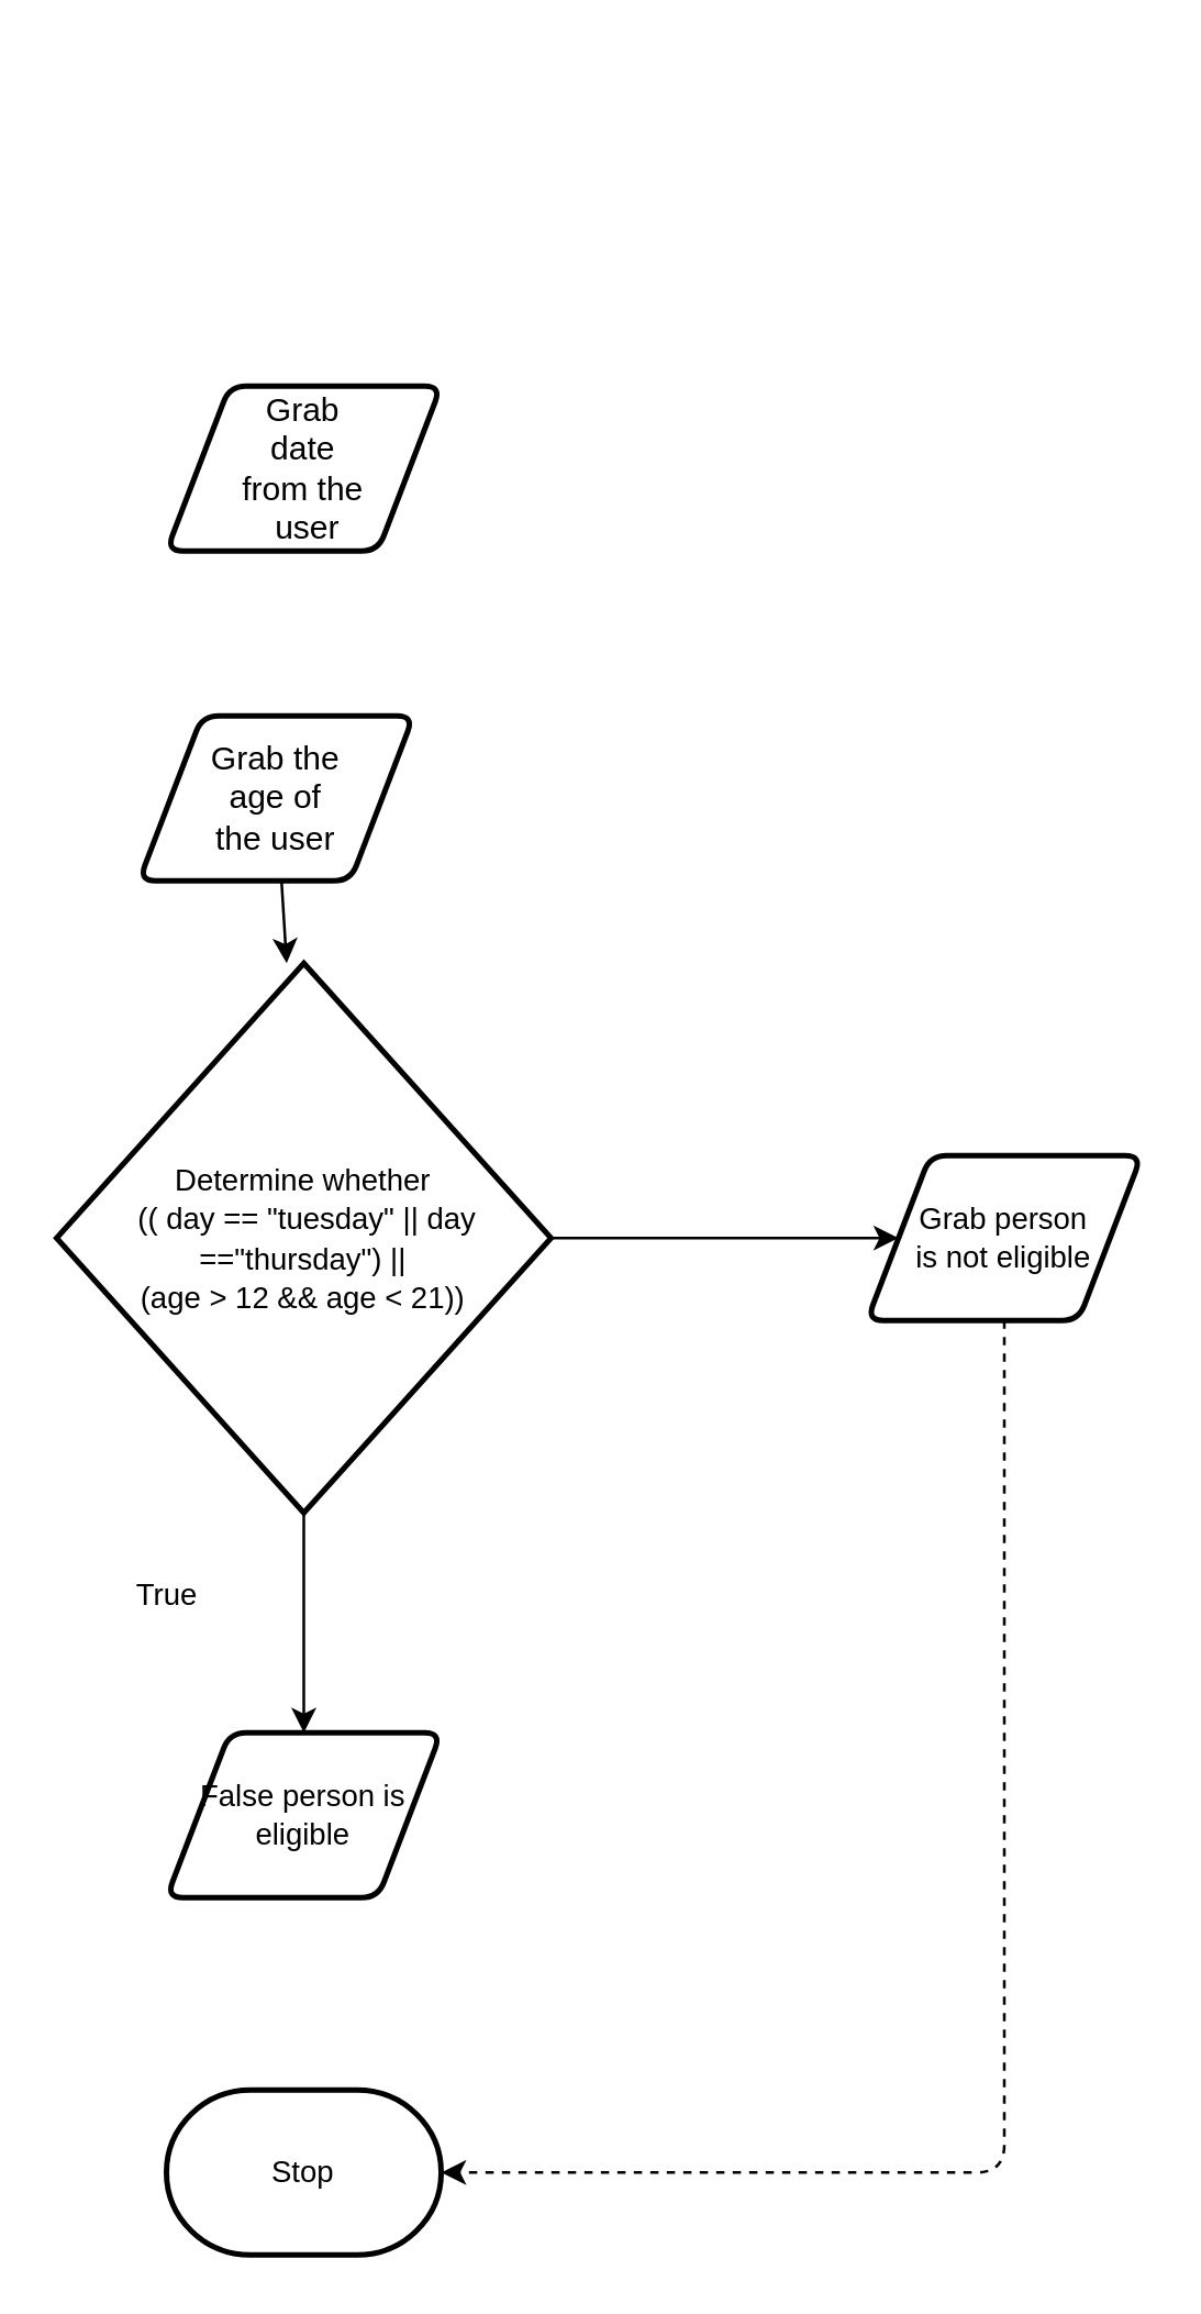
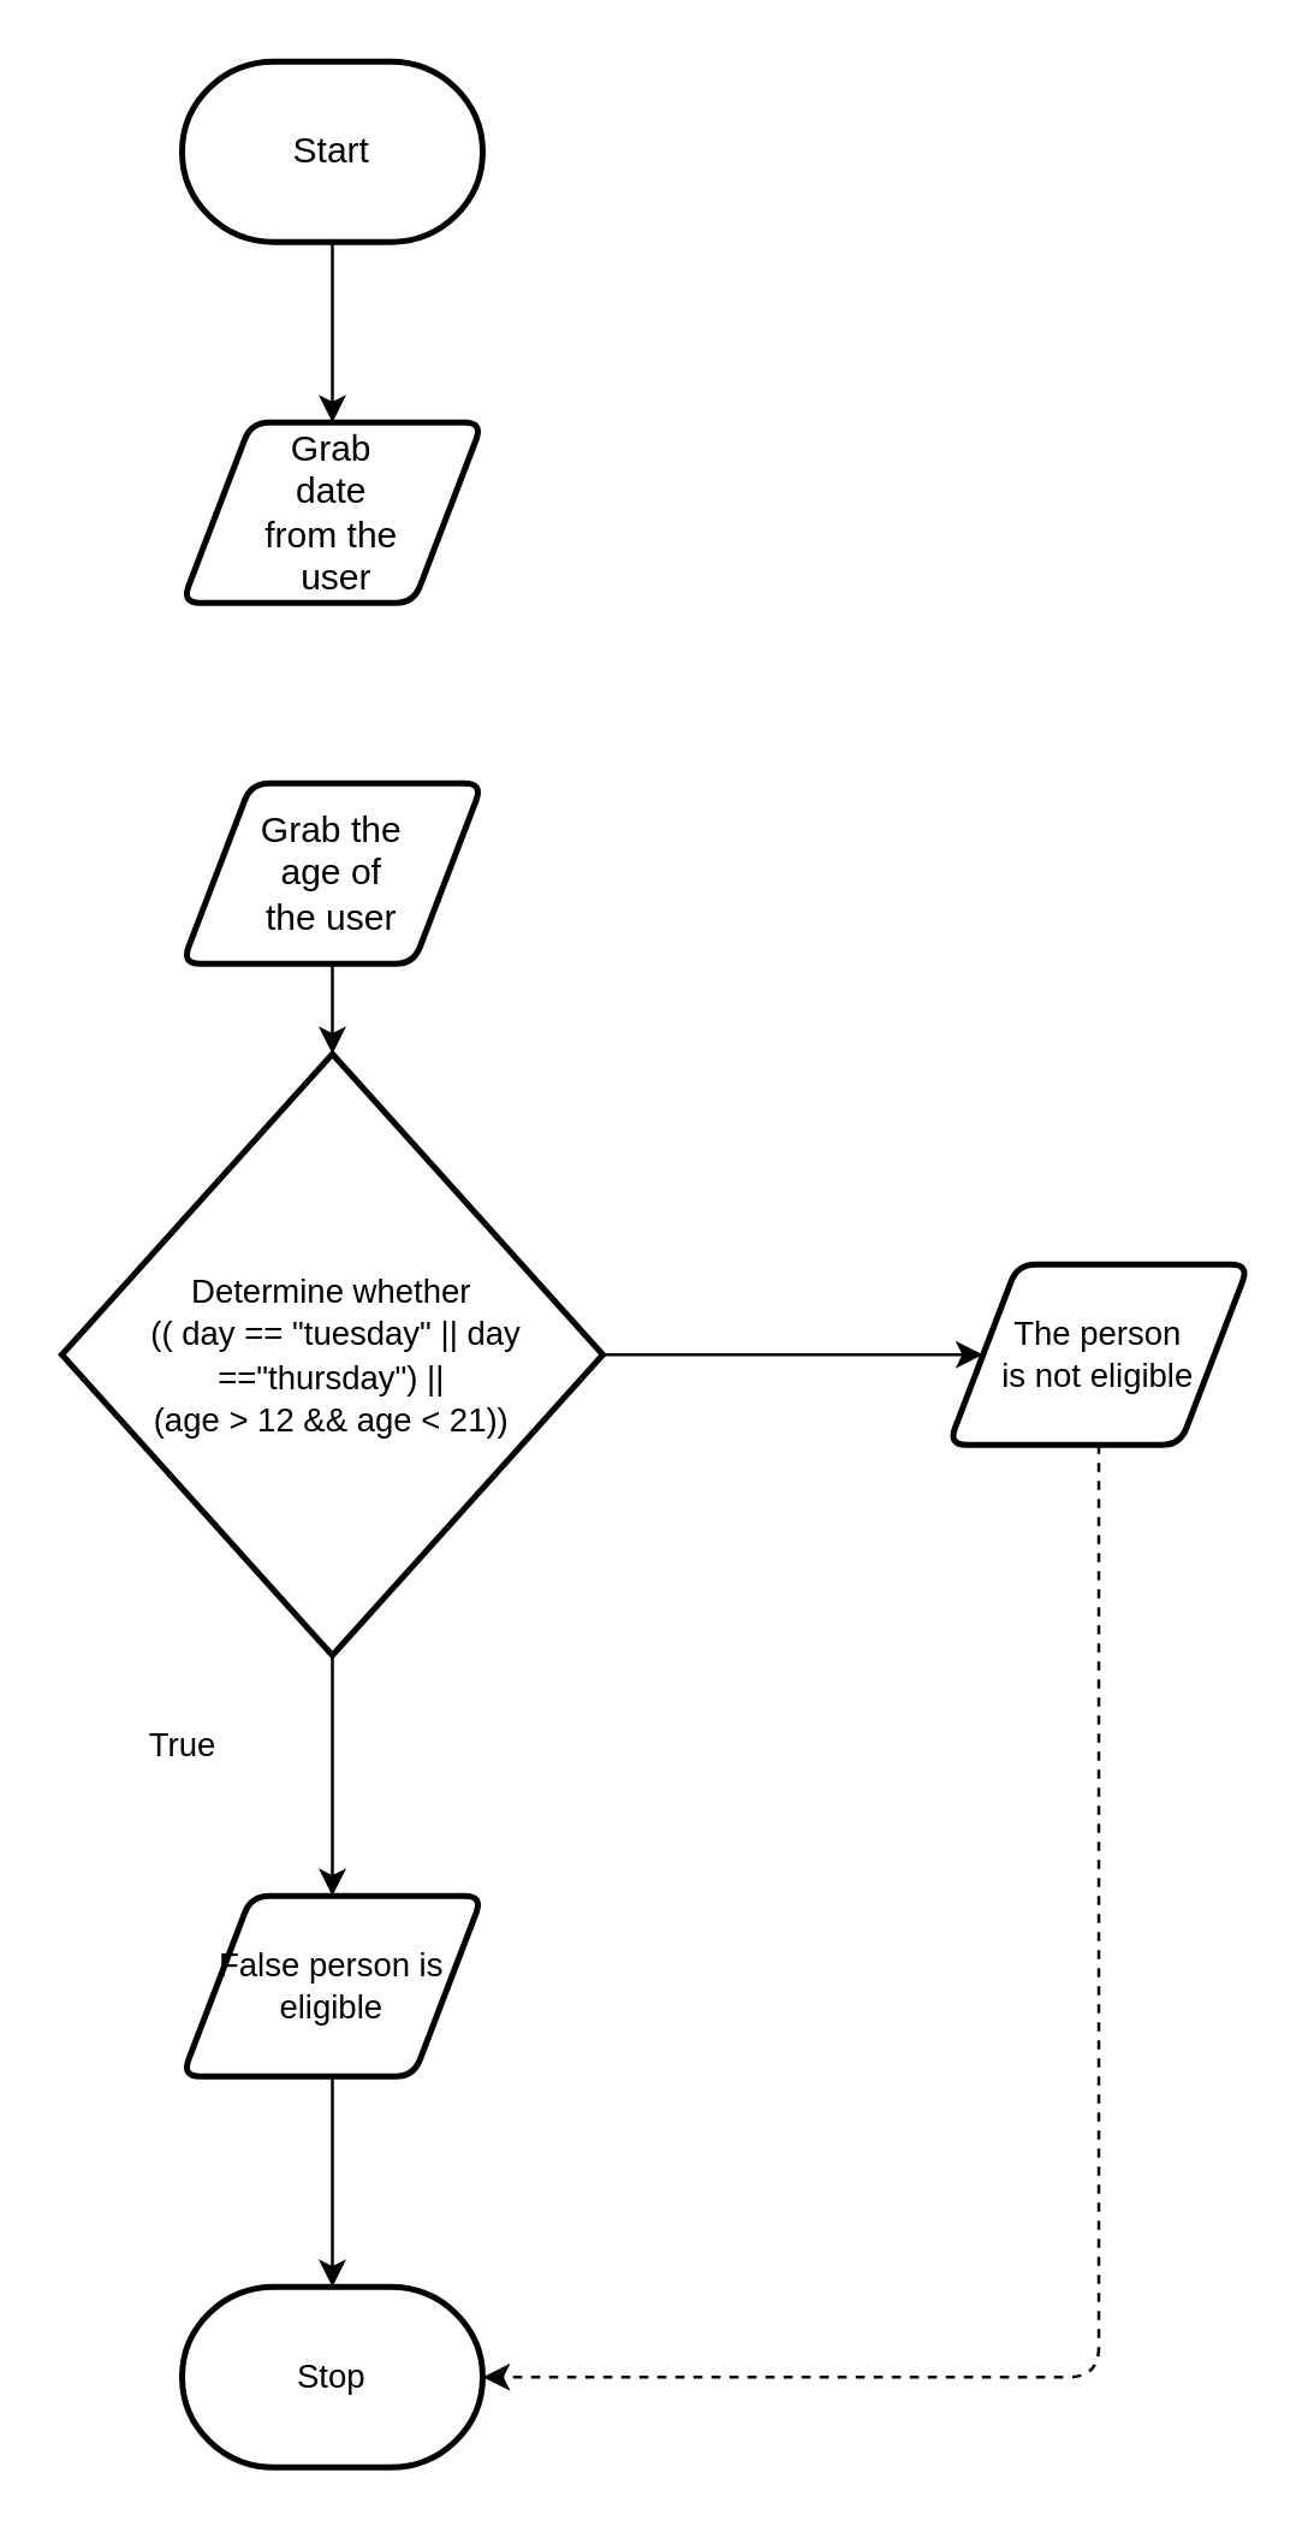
+ <mxCell id="3" value="Start" style="strokeWidth=2;html=1;shape=mxgraph.flowchart.terminator;whiteSpace=wrap;" vertex="1" parent="1"><mxGeometry x="60" y="20" width="100" height="60" as="geometry" /></mxCell>
+ <mxCell id="2" style="edgeStyle=none;html=1;entryX=0.5;entryY=0;entryDx=0;entryDy=0;" edge="1" parent="1" source="3" target="4"><mxGeometry relative="1" as="geometry" /></mxCell>
- <mxCell id="6" value="Grab the &lt;br&gt;age of &lt;br&gt;the user" style="shape=parallelogram;html=1;strokeWidth=2;perimeter=parallelogramPerimeter;whiteSpace=wrap;rounded=1;arcSize=12;size=0.23;" vertex="1" parent="1"><mxGeometry x="50" y="260" width="100" height="60" as="geometry" /></mxCell>
+ <mxCell id="6" value="Grab the &lt;br&gt;age of &lt;br&gt;the user" style="shape=parallelogram;html=1;strokeWidth=2;perimeter=parallelogramPerimeter;whiteSpace=wrap;rounded=1;arcSize=12;size=0.23;" vertex="1" parent="1"><mxGeometry x="60" y="260" width="100" height="60" as="geometry" /></mxCell>
- <mxCell id="11" value="Grab person &lt;br&gt;is not eligible" style="shape=parallelogram;html=1;strokeWidth=2;perimeter=parallelogramPerimeter;whiteSpace=wrap;rounded=1;arcSize=12;size=0.23;fontSize=11;" vertex="1" parent="1"><mxGeometry x="315" y="420" width="100" height="60" as="geometry" /></mxCell>
+ <mxCell id="11" value="The person &lt;br&gt;is not eligible" style="shape=parallelogram;html=1;strokeWidth=2;perimeter=parallelogramPerimeter;whiteSpace=wrap;rounded=1;arcSize=12;size=0.23;fontSize=11;" vertex="1" parent="1"><mxGeometry x="315" y="420" width="100" height="60" as="geometry" /></mxCell>
+ <mxCell id="12" style="edgeStyle=none;html=1;fontSize=11;" edge="1" parent="1" source="13" target="15"><mxGeometry relative="1" as="geometry" /></mxCell>
